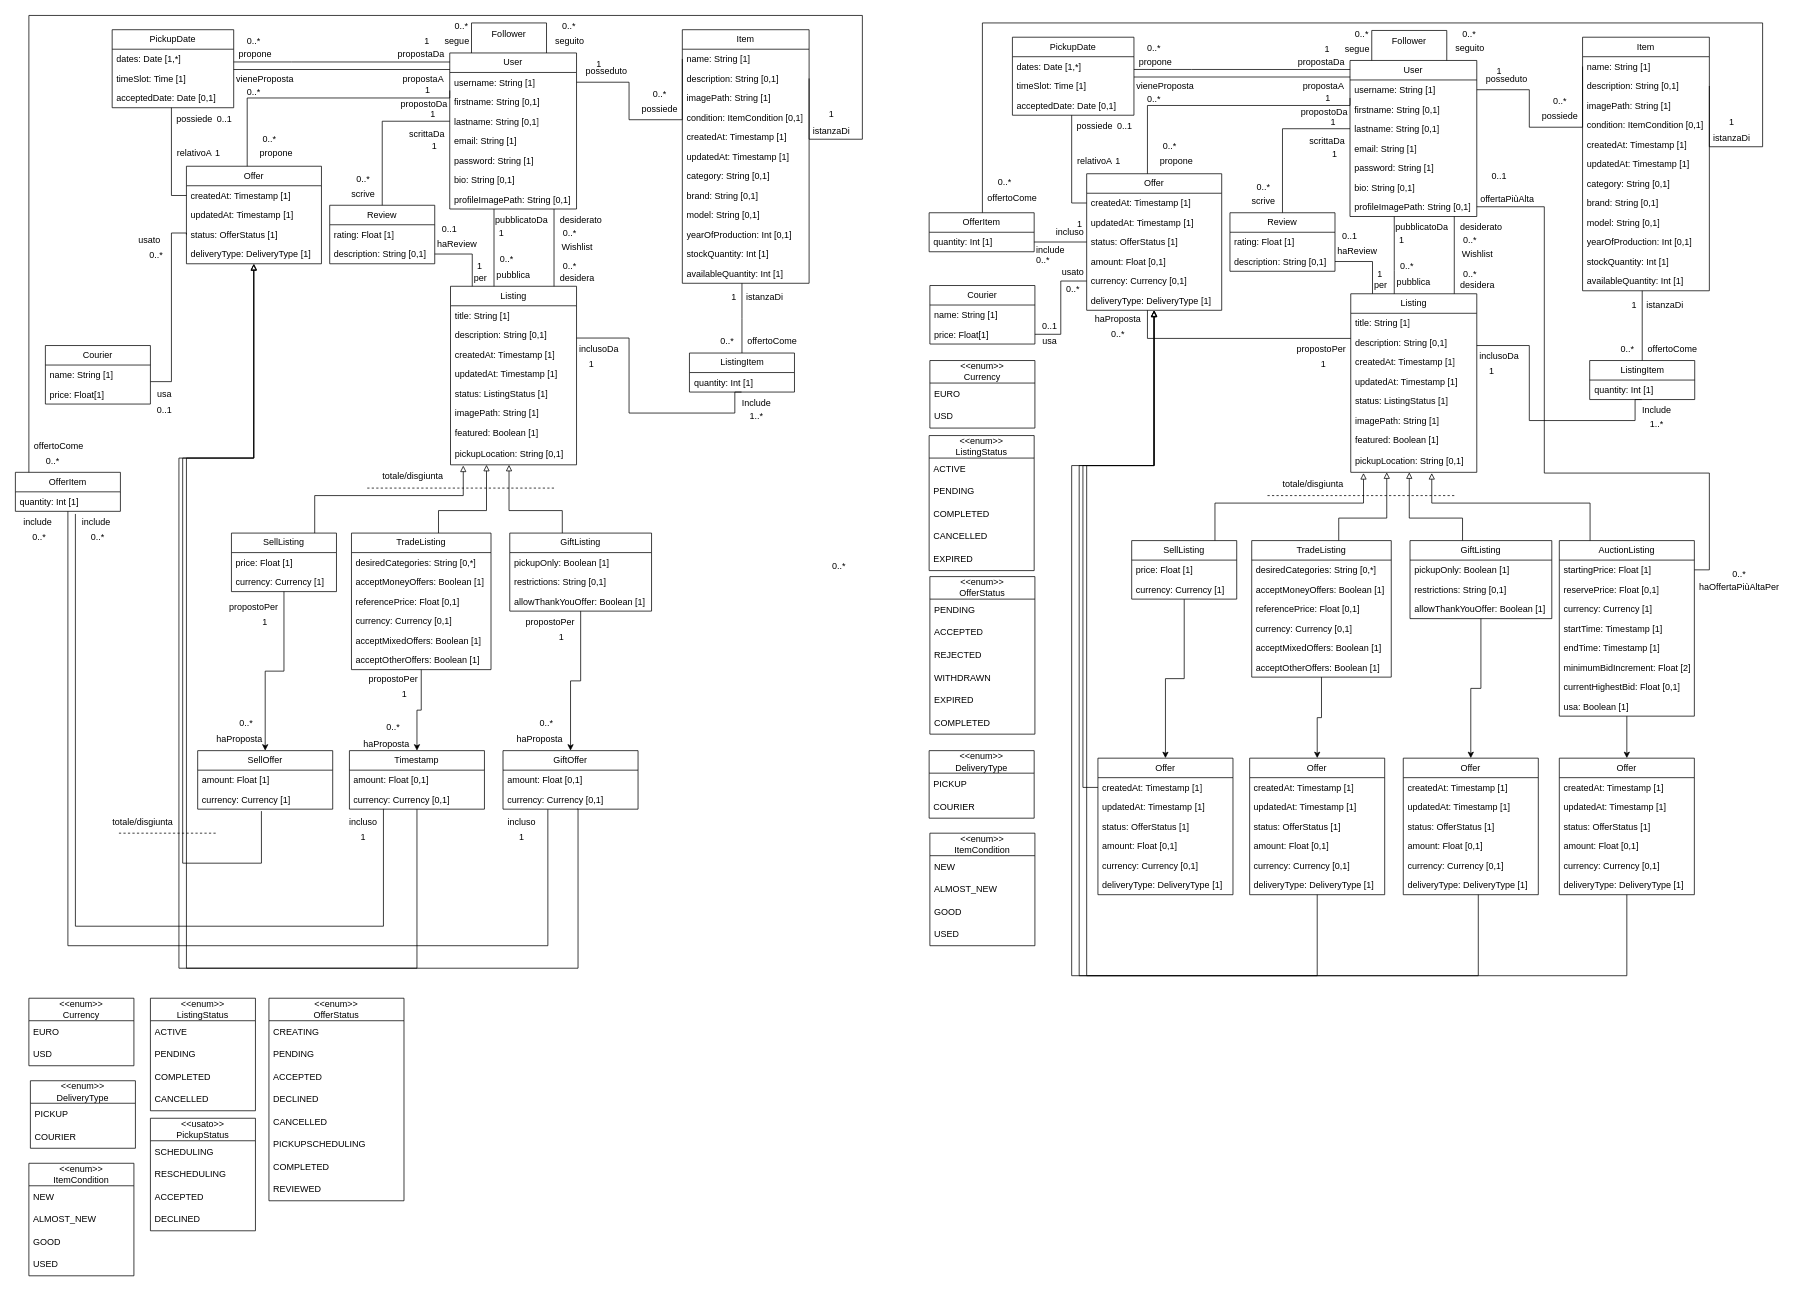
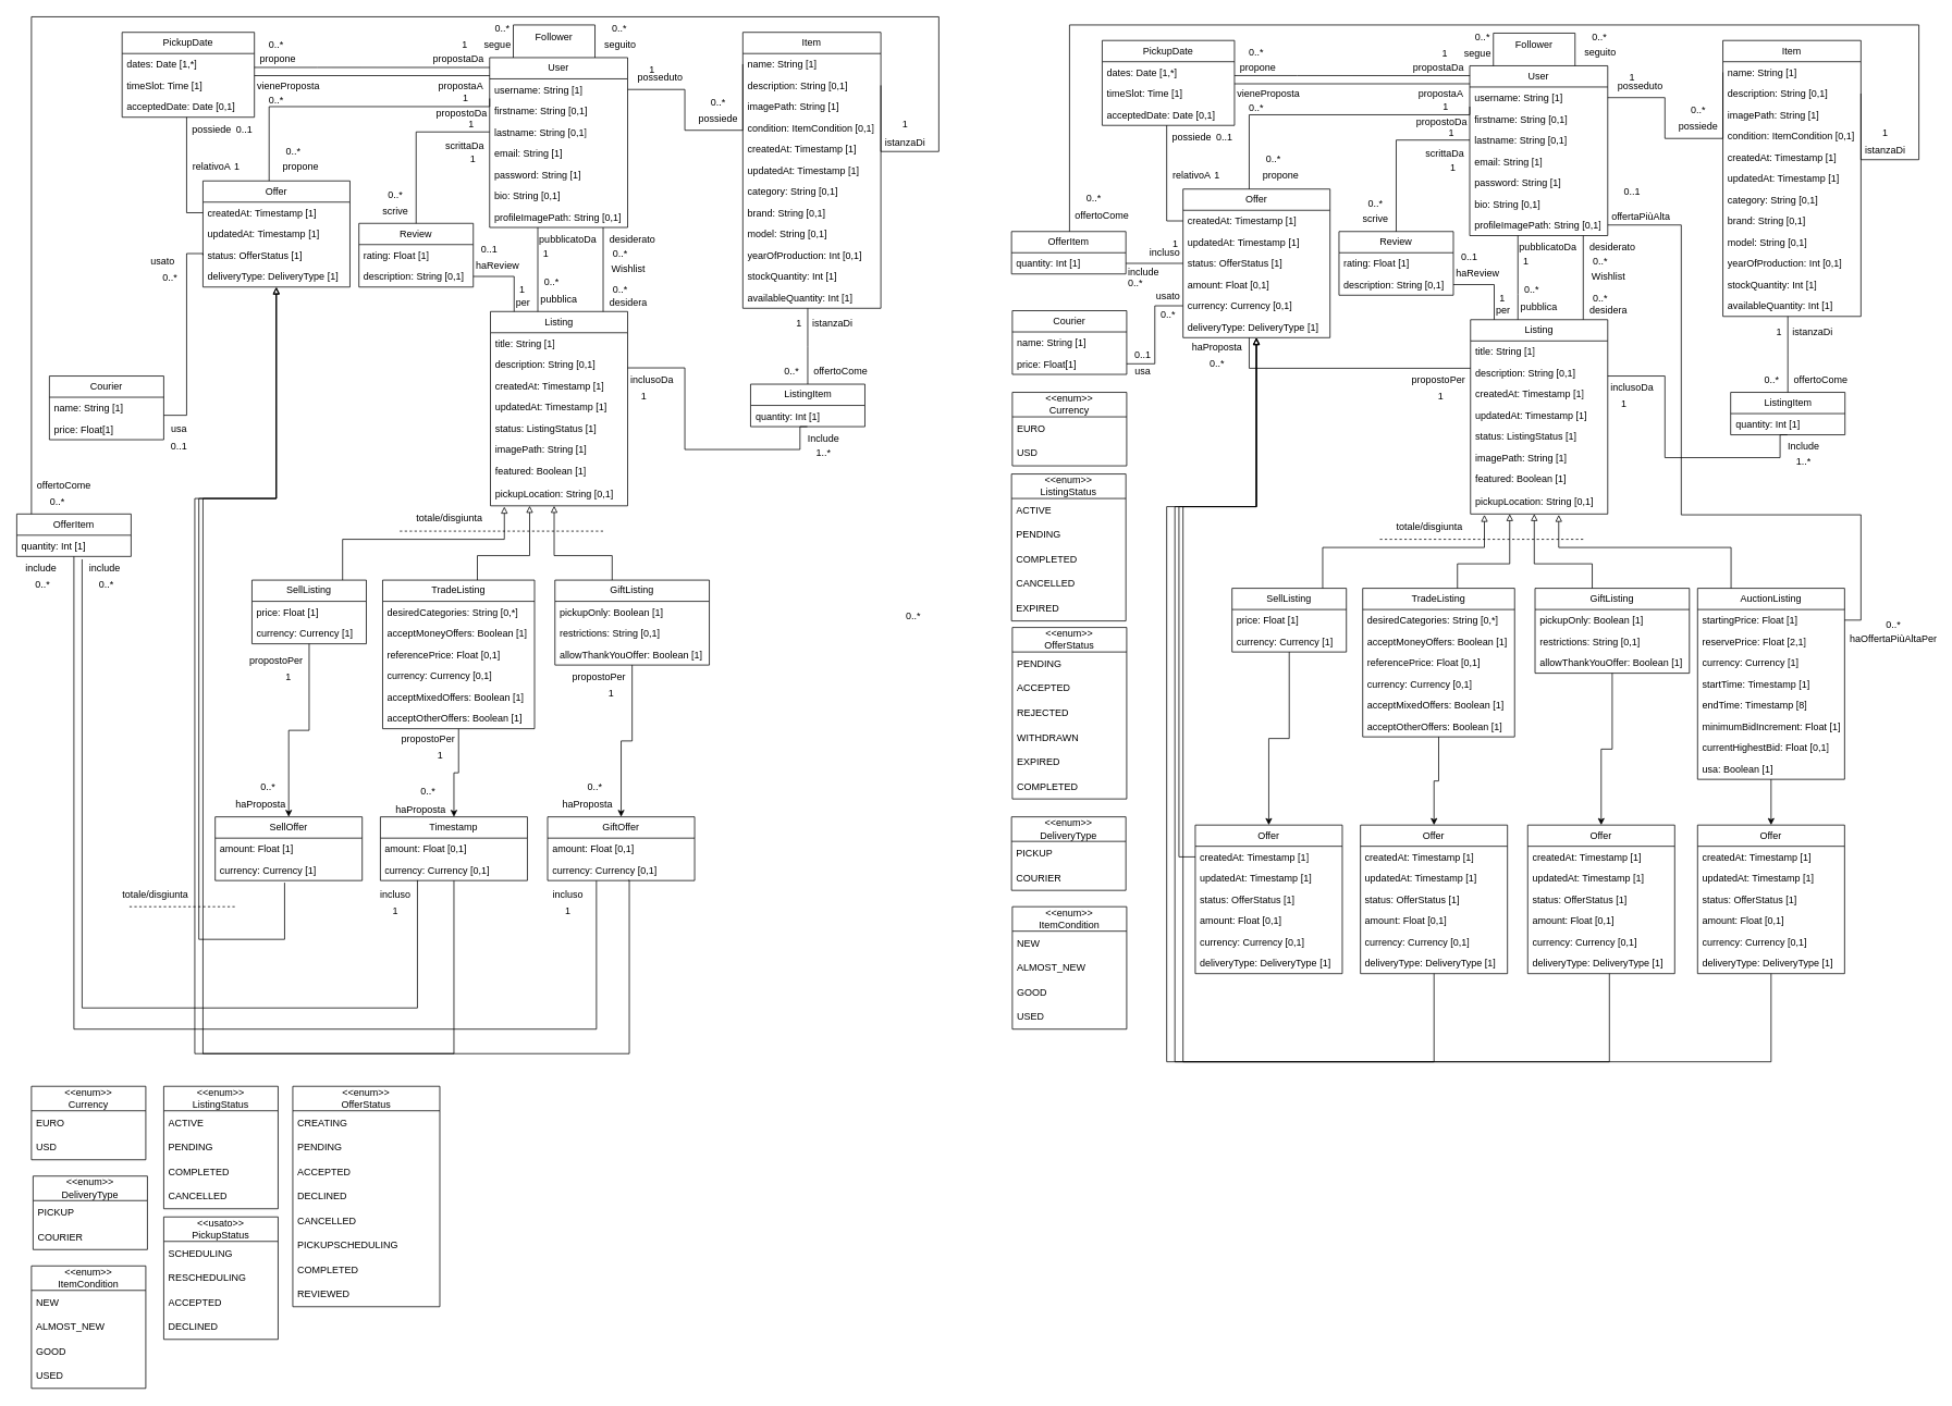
- <mxCell id="258" value="reservePrice: Float [0,1]" style="text;strokeColor=none;fillColor=none;align=left;verticalAlign=top;spacingLeft=4;spacingRight=4;overflow=hidden;rotatable=0;points=[[0,0.5],[1,0.5]];portConstraint=eastwest;whiteSpace=wrap;html=1;" vertex="1" parent="256"><mxGeometry y="52" width="180" height="26" as="geometry" /></mxCell>
+ <mxCell id="258" value="reservePrice: Float [2,1]" style="text;strokeColor=none;fillColor=none;align=left;verticalAlign=top;spacingLeft=4;spacingRight=4;overflow=hidden;rotatable=0;points=[[0,0.5],[1,0.5]];portConstraint=eastwest;whiteSpace=wrap;html=1;" vertex="1" parent="256"><mxGeometry y="52" width="180" height="26" as="geometry" /></mxCell>
- <mxCell id="261" value="endTime: Timestamp [1]" style="text;strokeColor=none;fillColor=none;align=left;verticalAlign=top;spacingLeft=4;spacingRight=4;overflow=hidden;rotatable=0;points=[[0,0.5],[1,0.5]];portConstraint=eastwest;whiteSpace=wrap;html=1;" vertex="1" parent="256"><mxGeometry y="130" width="180" height="26" as="geometry" /></mxCell>
+ <mxCell id="261" value="endTime: Timestamp [8]" style="text;strokeColor=none;fillColor=none;align=left;verticalAlign=top;spacingLeft=4;spacingRight=4;overflow=hidden;rotatable=0;points=[[0,0.5],[1,0.5]];portConstraint=eastwest;whiteSpace=wrap;html=1;" vertex="1" parent="256"><mxGeometry y="130" width="180" height="26" as="geometry" /></mxCell>
- <mxCell id="262" value="minimumBidIncrement: Float [2]" style="text;strokeColor=none;fillColor=none;align=left;verticalAlign=top;spacingLeft=4;spacingRight=4;overflow=hidden;rotatable=0;points=[[0,0.5],[1,0.5]];portConstraint=eastwest;whiteSpace=wrap;html=1;" vertex="1" parent="256"><mxGeometry y="156" width="180" height="26" as="geometry" /></mxCell>
+ <mxCell id="262" value="minimumBidIncrement: Float [1]" style="text;strokeColor=none;fillColor=none;align=left;verticalAlign=top;spacingLeft=4;spacingRight=4;overflow=hidden;rotatable=0;points=[[0,0.5],[1,0.5]];portConstraint=eastwest;whiteSpace=wrap;html=1;" vertex="1" parent="256"><mxGeometry y="156" width="180" height="26" as="geometry" /></mxCell>
